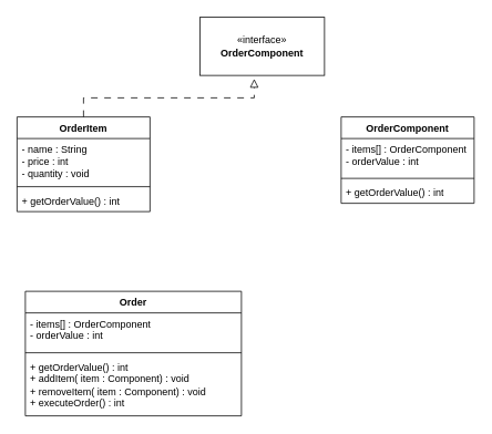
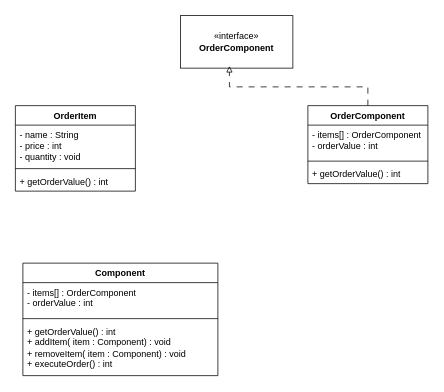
+ <mxCell id="12" style="edgeStyle=orthogonalEdgeStyle;rounded=0;orthogonalLoop=1;jettySize=auto;html=1;exitX=0.5;exitY=0;exitDx=0;exitDy=0;entryX=0.436;entryY=0.96;entryDx=0;entryDy=0;entryPerimeter=0;endArrow=block;endFill=0;dashed=1;dashPattern=8 8;" edge="1" parent="1" source="7" target="2"><mxGeometry relative="1" as="geometry" /></mxCell>
- <mxCell id="11" value="" style="edgeStyle=elbowEdgeStyle;elbow=vertical;endArrow=block;html=1;curved=0;rounded=0;endSize=8;startSize=8;exitX=0.5;exitY=0;exitDx=0;exitDy=0;entryX=0.436;entryY=1.06;entryDx=0;entryDy=0;entryPerimeter=0;dashed=1;dashPattern=8 8;endFill=0;" edge="1" parent="1" source="3" target="2"><mxGeometry width="50" height="50" relative="1" as="geometry"><mxPoint x="100" y="120" as="sourcePoint" /><mxPoint x="150" y="70" as="targetPoint" /></mxGeometry></mxCell>
- <mxCell id="13" value="Order" style="swimlane;fontStyle=1;align=center;verticalAlign=top;childLayout=stackLayout;horizontal=1;startSize=26;horizontalStack=0;resizeParent=1;resizeParentMax=0;resizeLast=0;collapsible=1;marginBottom=0;whiteSpace=wrap;html=1;" vertex="1" parent="1"><mxGeometry x="30" y="350" width="260" height="150" as="geometry" /></mxCell>
+ <mxCell id="13" value="Component" style="swimlane;fontStyle=1;align=center;verticalAlign=top;childLayout=stackLayout;horizontal=1;startSize=26;horizontalStack=0;resizeParent=1;resizeParentMax=0;resizeLast=0;collapsible=1;marginBottom=0;whiteSpace=wrap;html=1;" vertex="1" parent="1"><mxGeometry x="30" y="350" width="260" height="150" as="geometry" /></mxCell>
